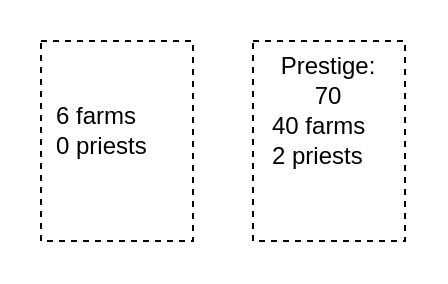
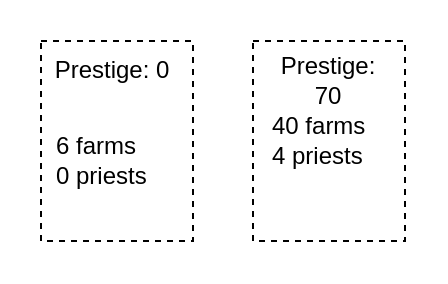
+ <mxCell id="3" value="Prestige: 0" style="text;html=1;strokeColor=none;fillColor=none;align=center;verticalAlign=middle;whiteSpace=wrap;rounded=0;" vertex="1" parent="1"><mxGeometry x="26" y="20" width="60" height="30" as="geometry" /></mxCell>
- <mxCell id="4" value="6 farms&lt;br&gt;0 priests" style="text;html=1;strokeColor=none;fillColor=none;align=left;verticalAlign=middle;whiteSpace=wrap;rounded=0;" vertex="1" parent="1"><mxGeometry x="26" y="50" width="60" height="30" as="geometry" /></mxCell>
+ <mxCell id="4" value="6 farms&lt;br&gt;0 priests" style="text;html=1;strokeColor=none;fillColor=none;align=left;verticalAlign=middle;whiteSpace=wrap;rounded=0;" vertex="1" parent="1"><mxGeometry x="26" y="65" width="60" height="30" as="geometry" /></mxCell>
- <mxCell id="7" value="40 farms&lt;br&gt;2 priests" style="text;html=1;strokeColor=none;fillColor=none;align=left;verticalAlign=middle;whiteSpace=wrap;rounded=0;" vertex="1" parent="1"><mxGeometry x="134" y="55" width="60" height="30" as="geometry" /></mxCell>
+ <mxCell id="7" value="40 farms&lt;br&gt;4 priests" style="text;html=1;strokeColor=none;fillColor=none;align=left;verticalAlign=middle;whiteSpace=wrap;rounded=0;" vertex="1" parent="1"><mxGeometry x="134" y="55" width="60" height="30" as="geometry" /></mxCell>
